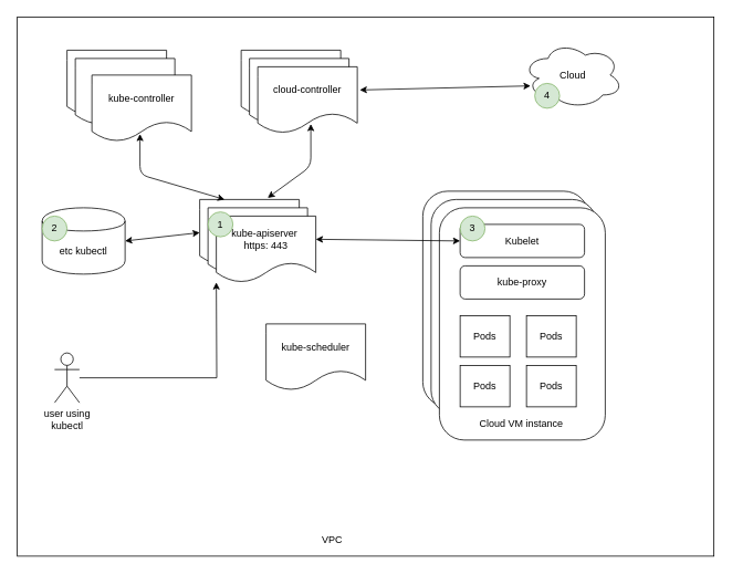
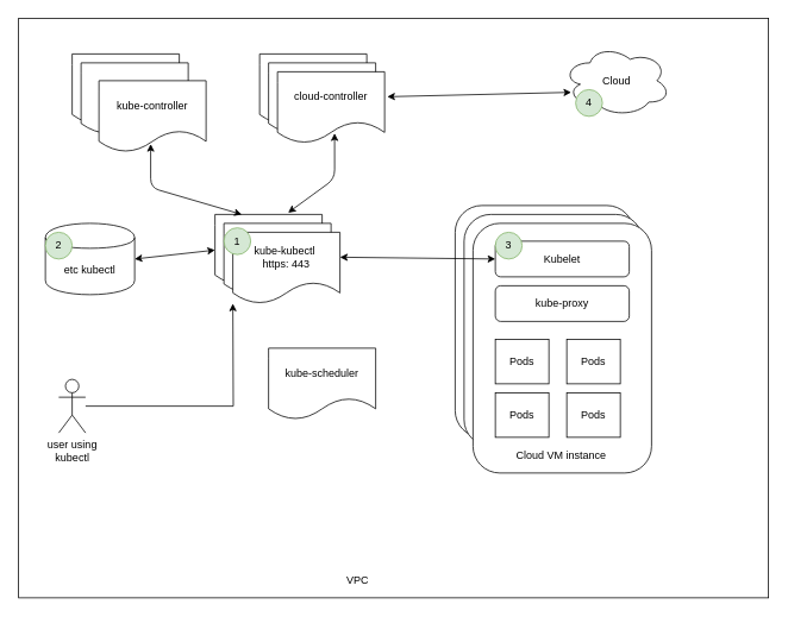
- <mxCell id="12" value="kube-apiserver&amp;nbsp;&lt;br&gt;https: 443" style="shape=document;whiteSpace=wrap;html=1;boundedLbl=1;" parent="1" vertex="1"><mxGeometry x="260" y="260" width="120" height="80" as="geometry" /></mxCell>
+ <mxCell id="12" value="kube-kubectl&amp;nbsp;&lt;br&gt;https: 443" style="shape=document;whiteSpace=wrap;html=1;boundedLbl=1;" parent="1" vertex="1"><mxGeometry x="260" y="260" width="120" height="80" as="geometry" /></mxCell>
- <mxCell id="13" value="kube-scheduler" style="shape=document;whiteSpace=wrap;html=1;boundedLbl=1;" parent="1" vertex="1"><mxGeometry x="320" y="390" width="120" height="80" as="geometry" /></mxCell>
+ <mxCell id="13" value="kube-scheduler" style="shape=document;whiteSpace=wrap;html=1;boundedLbl=1;" parent="1" vertex="1"><mxGeometry x="300" y="390" width="120" height="80" as="geometry" /></mxCell>
